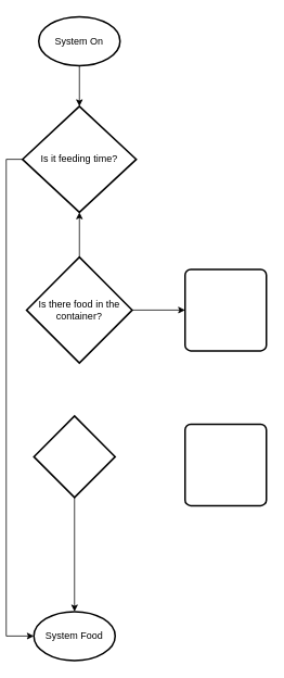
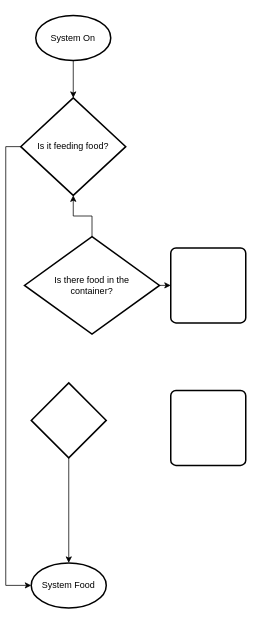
- <mxCell id="5" value="Is it feeding time?" style="strokeWidth=2;html=1;shape=mxgraph.flowchart.decision;whiteSpace=wrap;" vertex="1" parent="1"><mxGeometry x="20" y="130" width="140" height="130" as="geometry" /></mxCell>
+ <mxCell id="5" value="Is it feeding food?" style="strokeWidth=2;html=1;shape=mxgraph.flowchart.decision;whiteSpace=wrap;" vertex="1" parent="1"><mxGeometry x="20" y="130" width="140" height="130" as="geometry" /></mxCell>
- <mxCell id="7" value="Is there food in the&lt;div&gt;container?&lt;/div&gt;" style="strokeWidth=2;html=1;shape=mxgraph.flowchart.decision;whiteSpace=wrap;" vertex="1" parent="1"><mxGeometry x="25" y="315" width="130" height="130" as="geometry" /></mxCell>
+ <mxCell id="7" value="Is there food in the&lt;div&gt;container?&lt;/div&gt;" style="strokeWidth=2;html=1;shape=mxgraph.flowchart.decision;whiteSpace=wrap;" vertex="1" parent="1"><mxGeometry x="25" y="315" width="180" height="130" as="geometry" /></mxCell>
